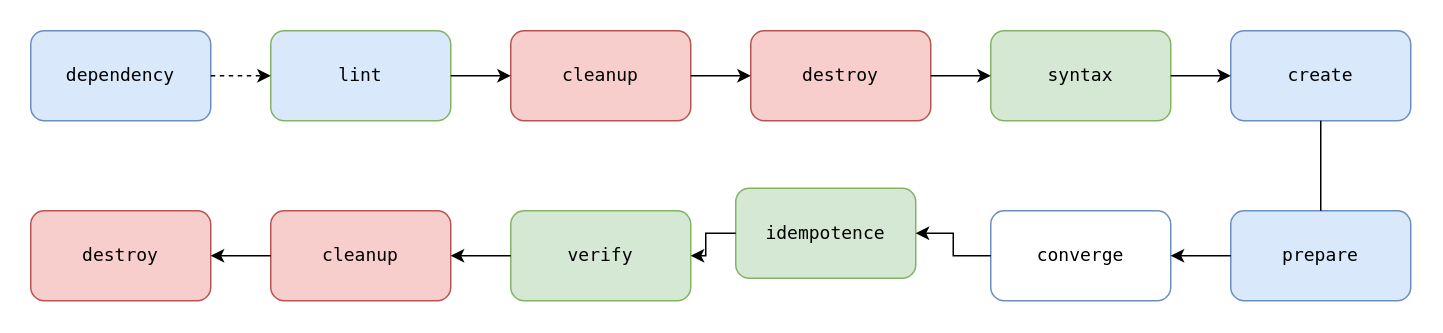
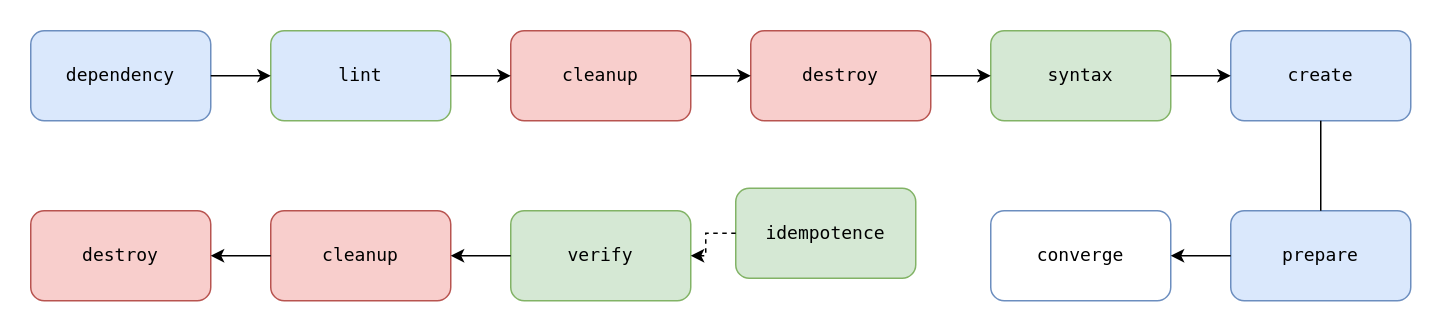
- <mxCell id="15" style="edgeStyle=orthogonalEdgeStyle;rounded=0;orthogonalLoop=1;jettySize=auto;html=1;dashed=1;" edge="1" parent="2" source="3" target="4"><mxGeometry relative="1" as="geometry" /></mxCell>
+ <mxCell id="15" style="edgeStyle=orthogonalEdgeStyle;rounded=0;orthogonalLoop=1;jettySize=auto;html=1;" edge="1" parent="2" source="3" target="4"><mxGeometry relative="1" as="geometry" /></mxCell>
- <mxCell id="23" style="edgeStyle=orthogonalEdgeStyle;rounded=0;orthogonalLoop=1;jettySize=auto;html=1;entryX=1;entryY=0.5;entryDx=0;entryDy=0;" edge="1" parent="2" source="11" target="12"><mxGeometry relative="1" as="geometry" /></mxCell>
+ <mxCell id="23" style="edgeStyle=orthogonalEdgeStyle;rounded=0;orthogonalLoop=1;jettySize=auto;html=1;entryX=1;entryY=0.5;entryDx=0;entryDy=0;dashed=1;" edge="1" parent="2" source="11" target="12"><mxGeometry relative="1" as="geometry" /></mxCell>
- <mxCell id="22" style="edgeStyle=orthogonalEdgeStyle;rounded=0;orthogonalLoop=1;jettySize=auto;html=1;entryX=1;entryY=0.5;entryDx=0;entryDy=0;" edge="1" parent="2" source="10" target="11"><mxGeometry relative="1" as="geometry" /></mxCell>
